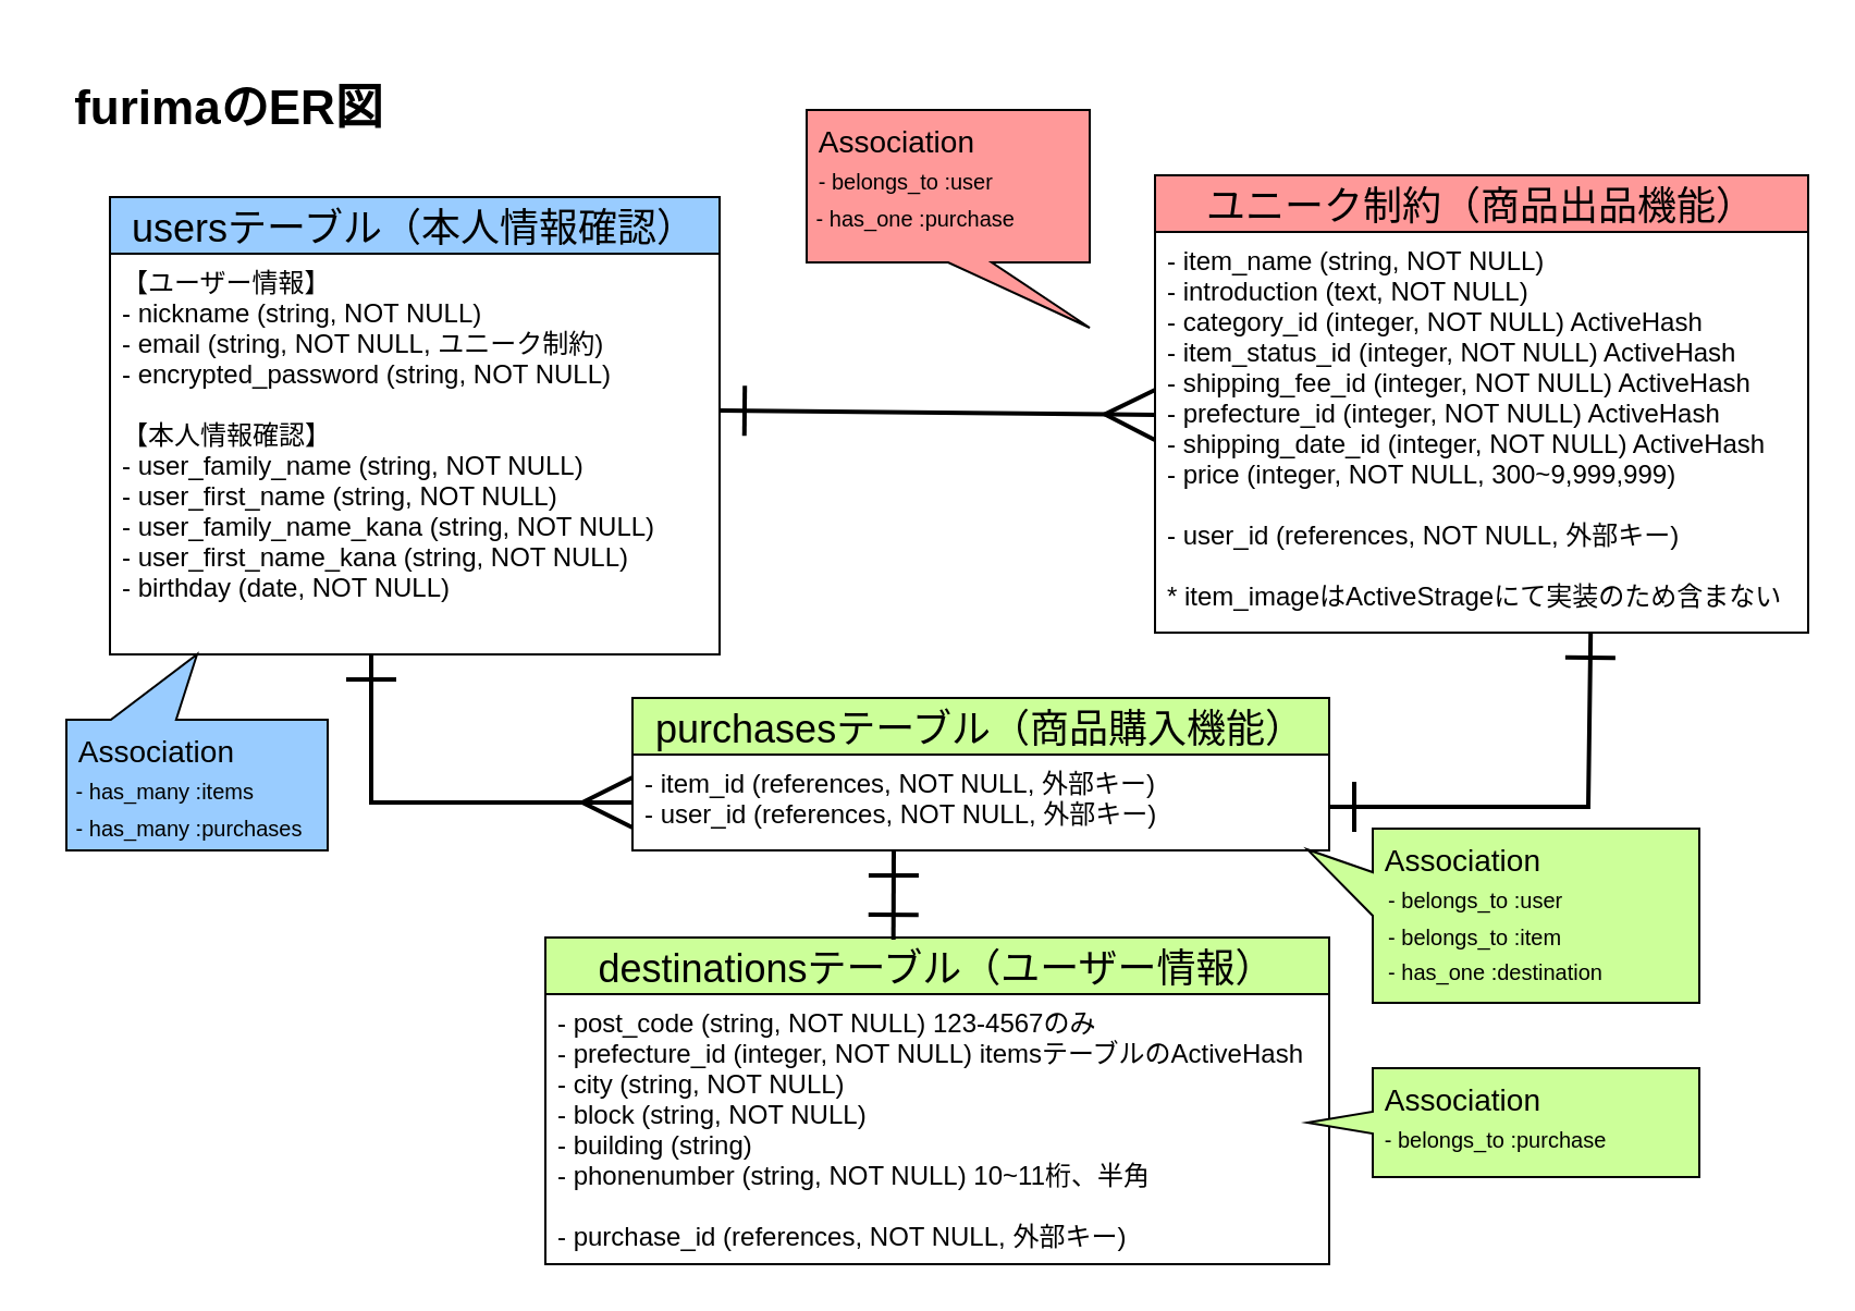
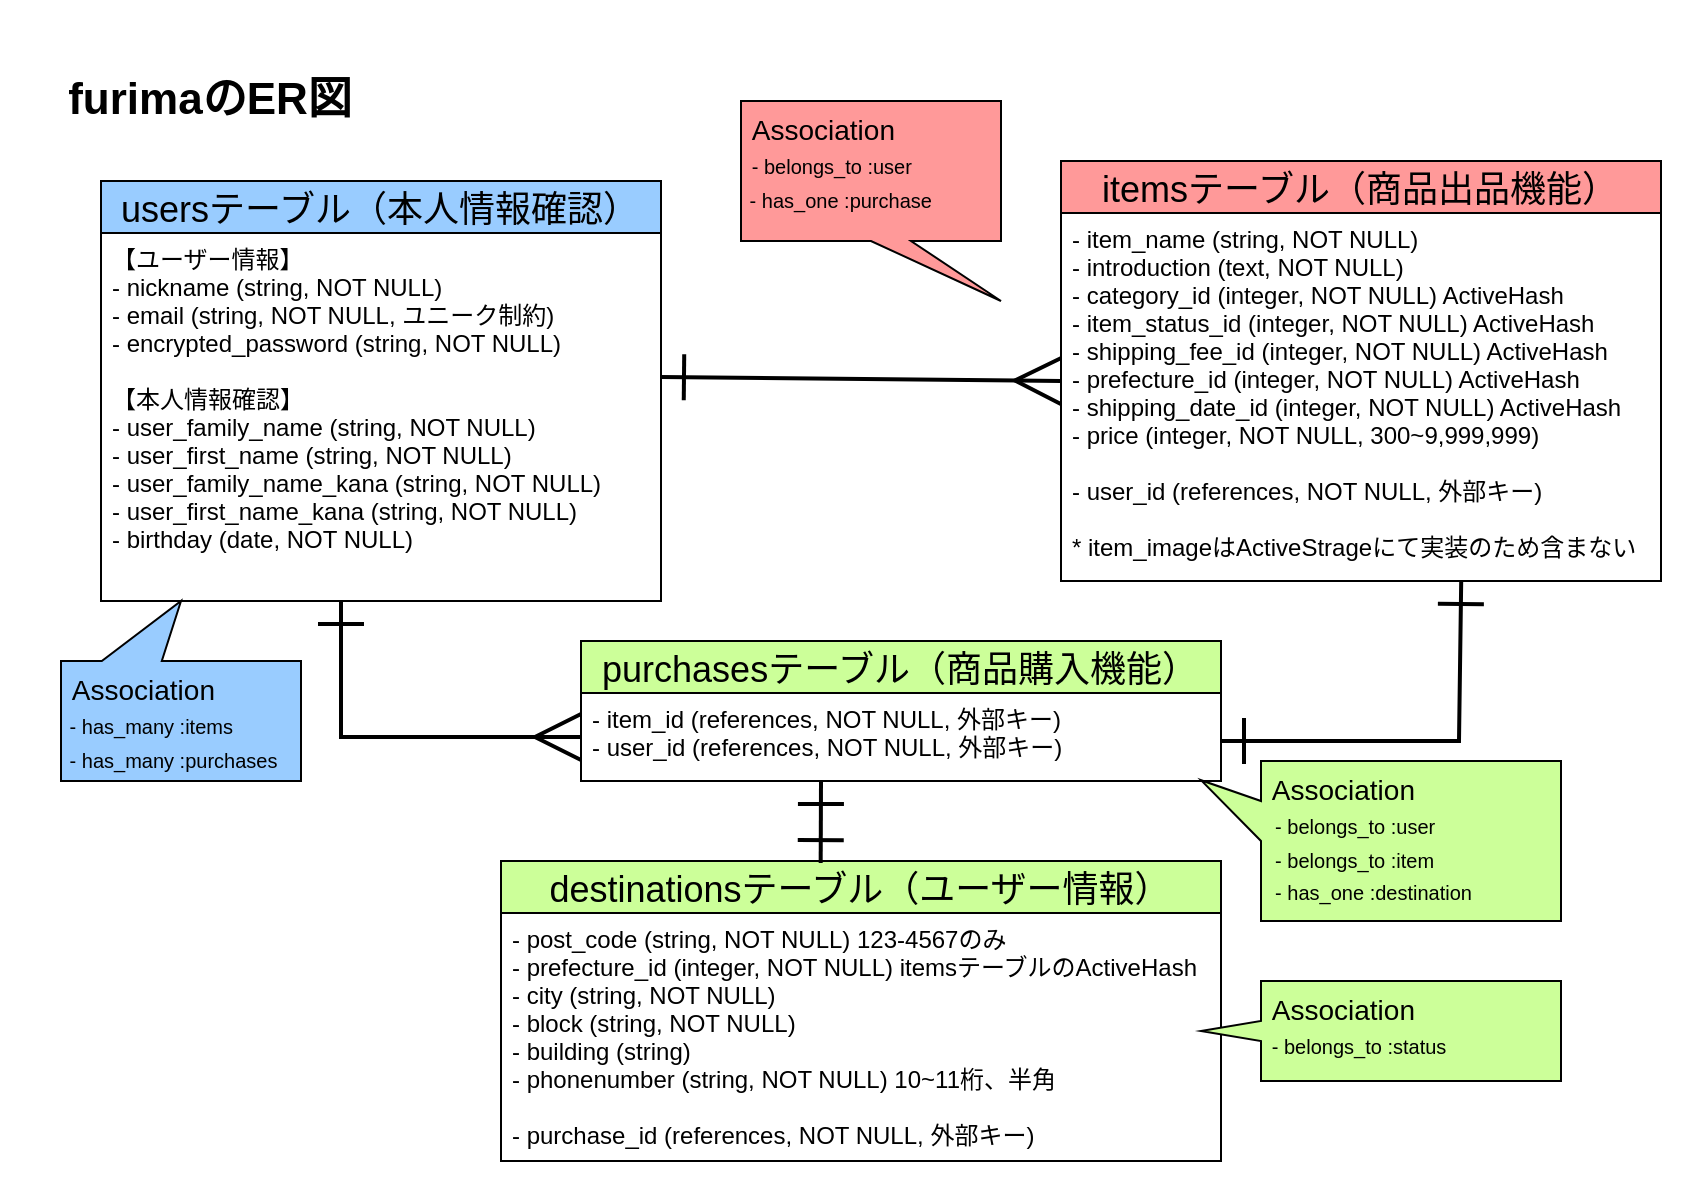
- <mxCell id="5" value="ユニーク制約（商品出品機能）" style="swimlane;fontStyle=0;childLayout=stackLayout;horizontal=1;startSize=26;horizontalStack=0;resizeParent=1;resizeParentMax=0;resizeLast=0;collapsible=1;marginBottom=0;shadow=0;fontSize=18;align=center;verticalAlign=middle;html=0;fillColor=#FF9999;" parent="1" vertex="1"><mxGeometry x="530" y="80" width="300" height="210" as="geometry" /></mxCell>
+ <mxCell id="5" value="itemsテーブル（商品出品機能）" style="swimlane;fontStyle=0;childLayout=stackLayout;horizontal=1;startSize=26;horizontalStack=0;resizeParent=1;resizeParentMax=0;resizeLast=0;collapsible=1;marginBottom=0;shadow=0;fontSize=18;align=center;verticalAlign=middle;html=0;fillColor=#FF9999;" parent="1" vertex="1"><mxGeometry x="530" y="80" width="300" height="210" as="geometry" /></mxCell>
- <mxCell id="16" value="&amp;nbsp;Association&lt;br&gt;&amp;nbsp;&lt;font style=&quot;font-size: 10px&quot;&gt;- belongs_to :purchase&lt;/font&gt;" style="shape=callout;whiteSpace=wrap;html=1;perimeter=calloutPerimeter;shadow=0;fontSize=14;align=left;verticalAlign=top;direction=south;position2=0.5;flipV=0;flipH=0;size=30;position=0.4;base=10;fillColor=#CCFF99;" parent="1" vertex="1"><mxGeometry x="600" y="490" width="180" height="50" as="geometry" /></mxCell>
+ <mxCell id="16" value="&amp;nbsp;Association&lt;br&gt;&amp;nbsp;&lt;font style=&quot;font-size: 10px&quot;&gt;- belongs_to :status&lt;/font&gt;" style="shape=callout;whiteSpace=wrap;html=1;perimeter=calloutPerimeter;shadow=0;fontSize=14;align=left;verticalAlign=top;direction=south;position2=0.5;flipV=0;flipH=0;size=30;position=0.4;base=10;fillColor=#CCFF99;" parent="1" vertex="1"><mxGeometry x="600" y="490" width="180" height="50" as="geometry" /></mxCell>
